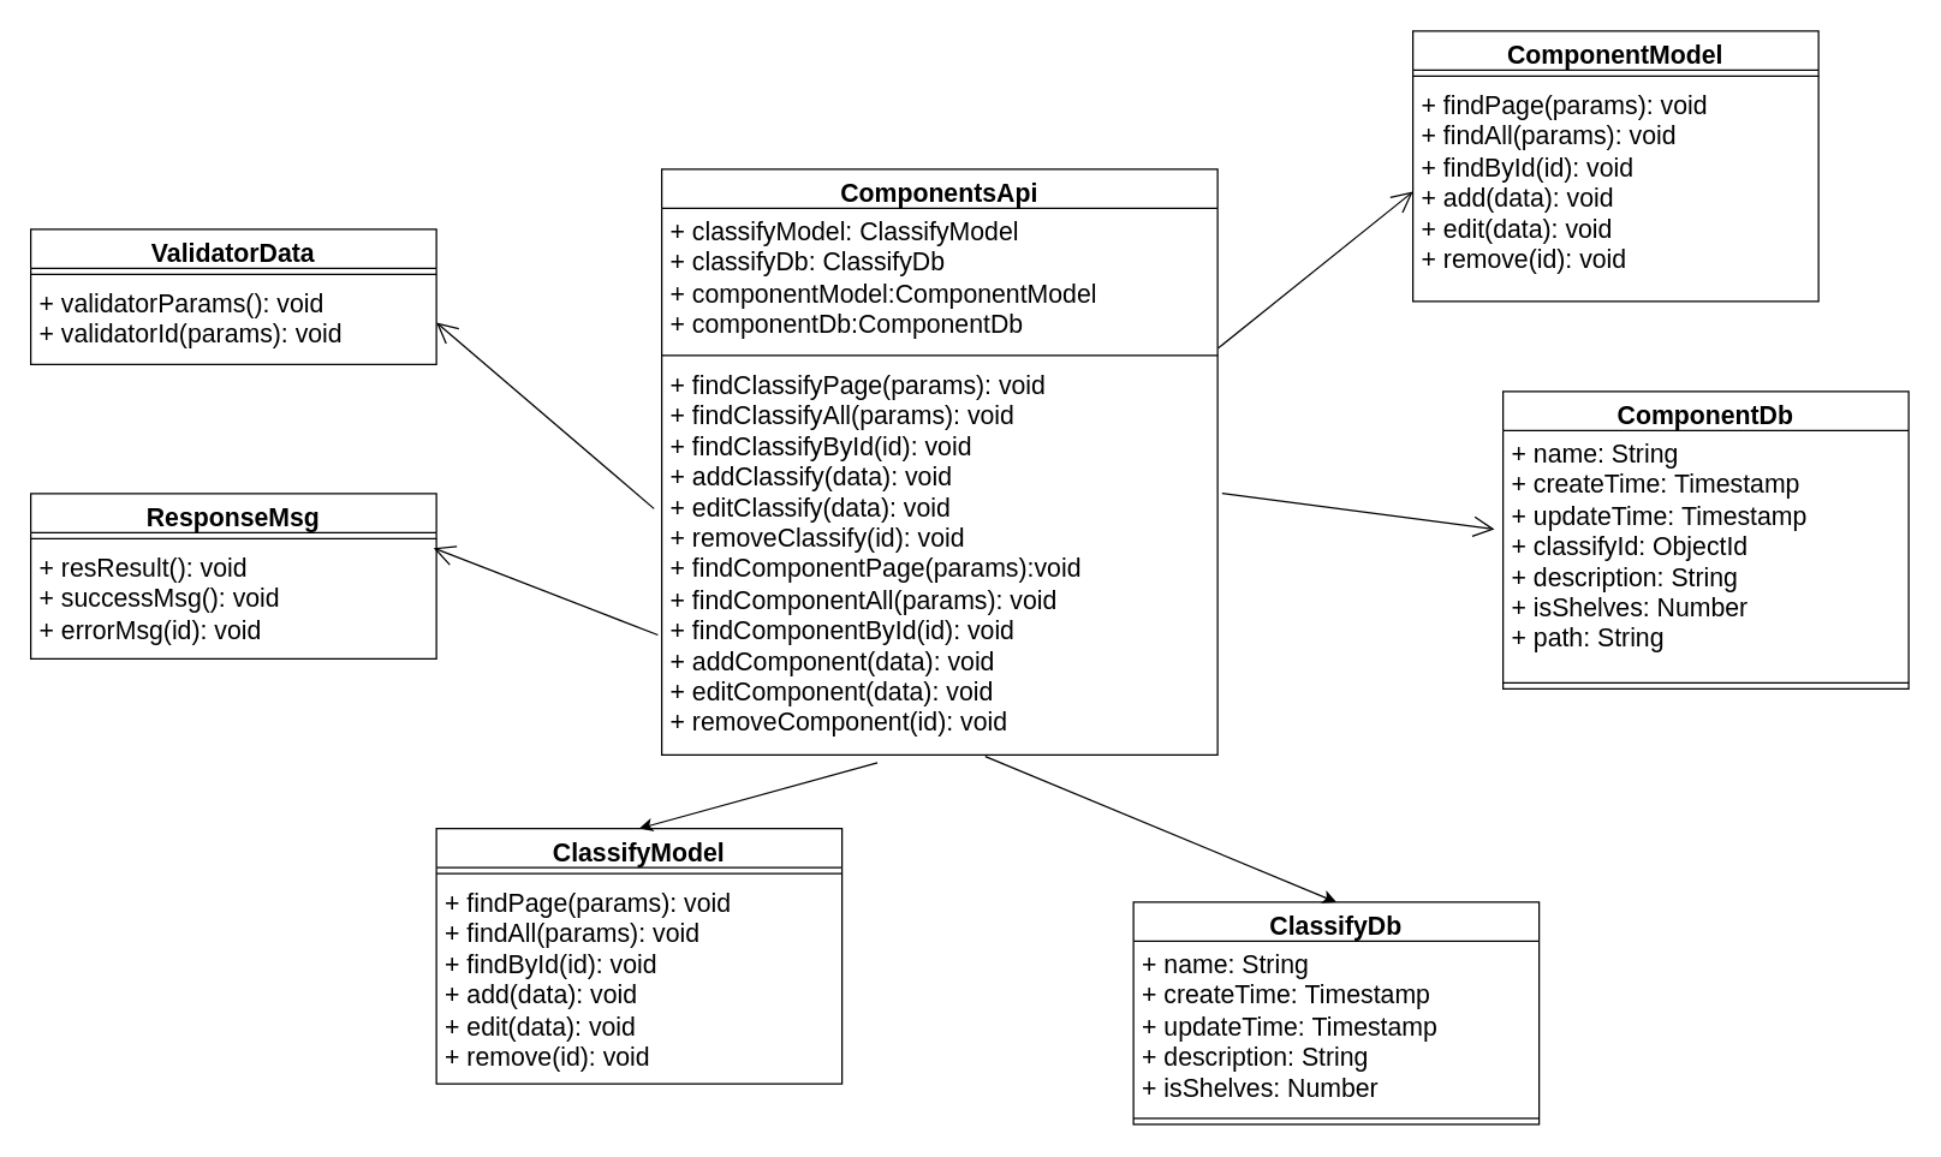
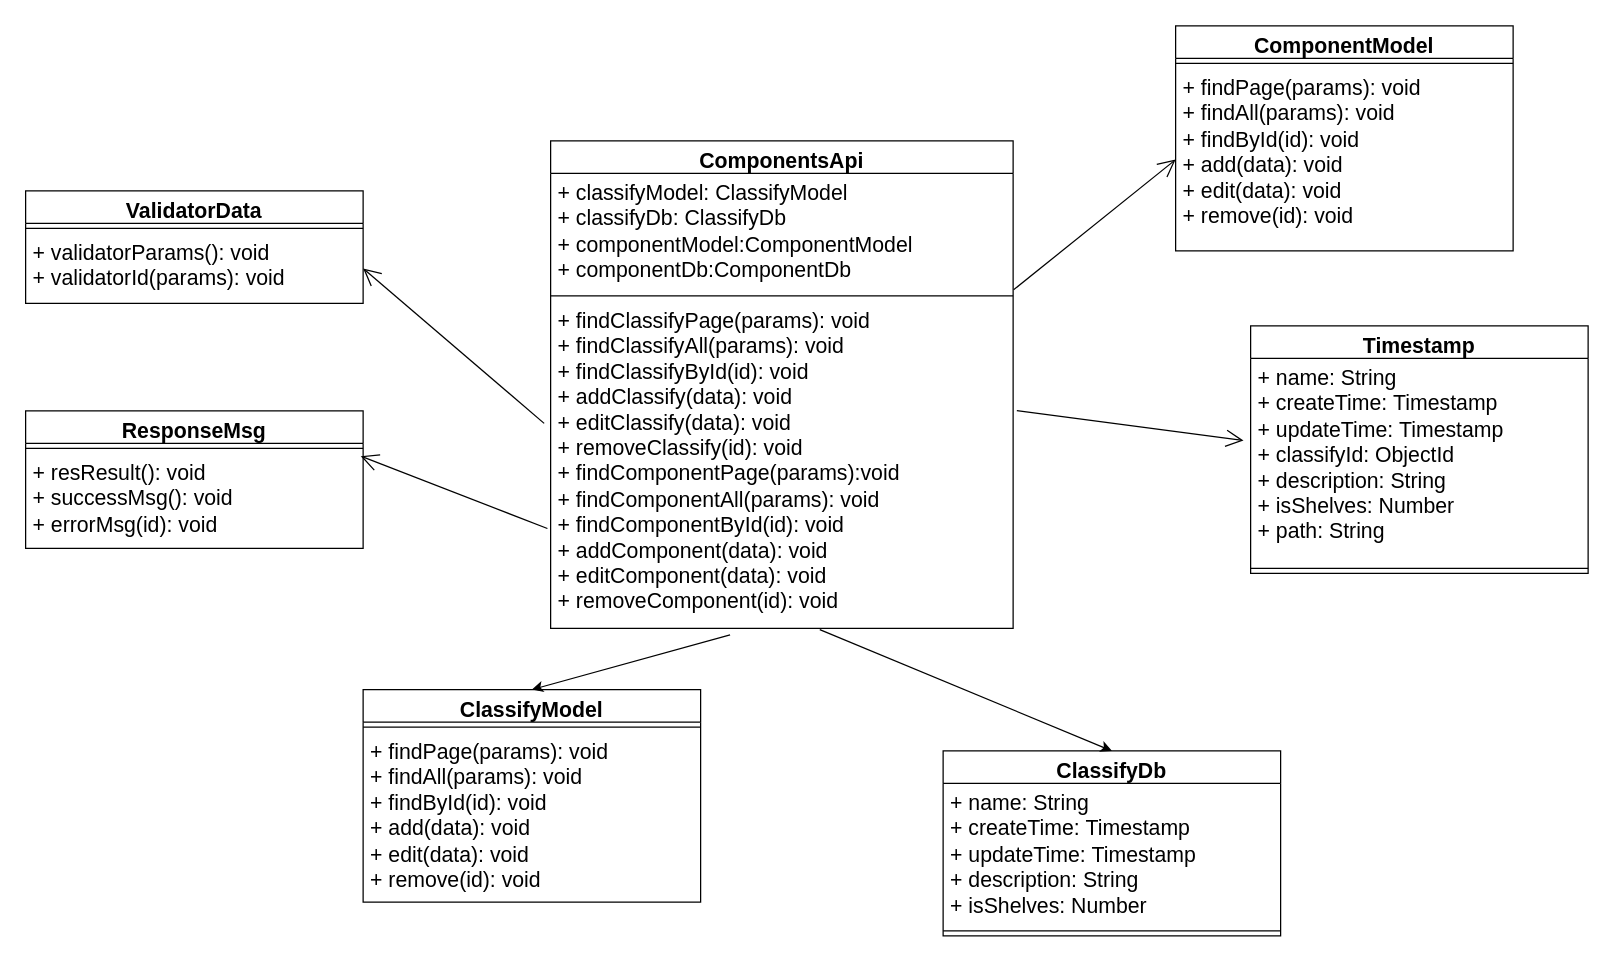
- <mxCell id="9" value="ComponentDb" style="swimlane;fontStyle=1;align=center;verticalAlign=top;childLayout=stackLayout;horizontal=1;startSize=26;horizontalStack=0;resizeParent=1;resizeParentMax=0;resizeLast=0;collapsible=1;marginBottom=0;whiteSpace=wrap;html=1;fontSize=17;" parent="1" vertex="1"><mxGeometry x="1000" y="260" width="270" height="198" as="geometry" /></mxCell>
+ <mxCell id="9" value="Timestamp" style="swimlane;fontStyle=1;align=center;verticalAlign=top;childLayout=stackLayout;horizontal=1;startSize=26;horizontalStack=0;resizeParent=1;resizeParentMax=0;resizeLast=0;collapsible=1;marginBottom=0;whiteSpace=wrap;html=1;fontSize=17;" parent="1" vertex="1"><mxGeometry x="1000" y="260" width="270" height="198" as="geometry" /></mxCell>
